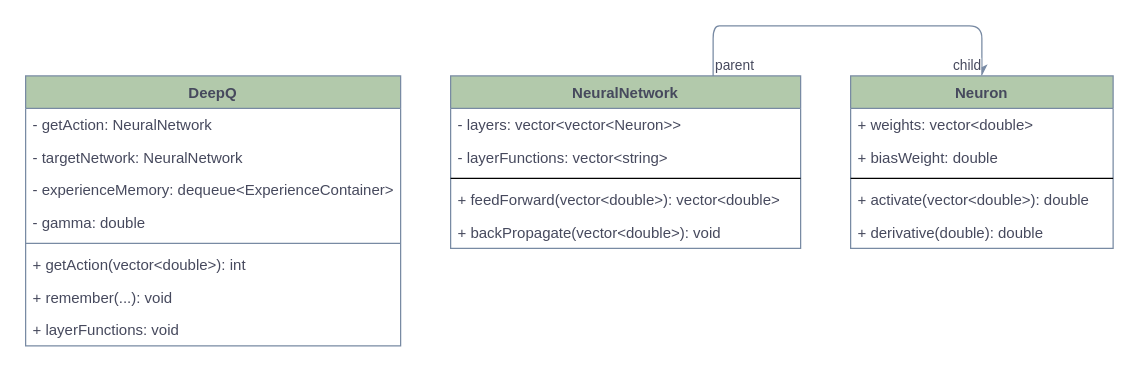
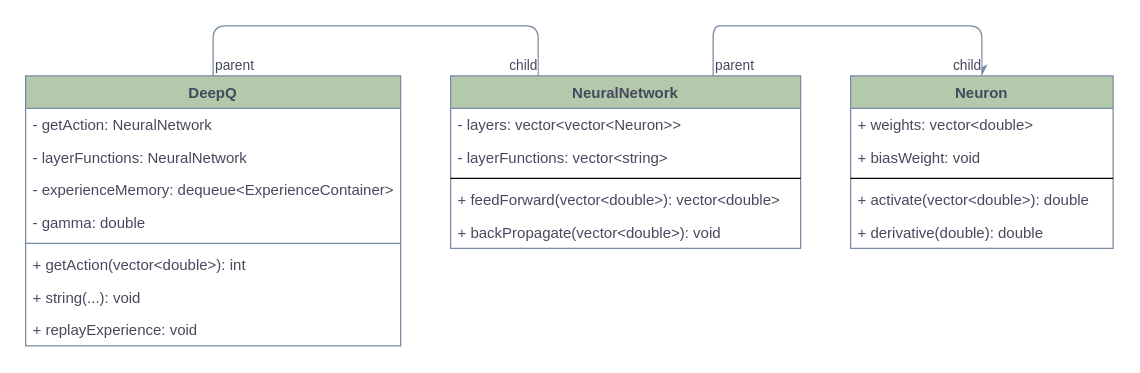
+ <mxCell id="17" value="" style="endArrow=none;html=1;edgeStyle=orthogonalEdgeStyle;rounded=1;sketch=0;fontColor=#46495D;strokeColor=#788AA3;fillColor=#B2C9AB;curved=0;exitX=0.5;exitY=0;exitDx=0;exitDy=0;entryX=0.25;entryY=0;entryDx=0;entryDy=0;" parent="1" source="2" target="11" edge="1"><mxGeometry relative="1" as="geometry"><mxPoint x="100" y="-30" as="sourcePoint" /><mxPoint x="260" y="-30" as="targetPoint" /><Array as="points"><mxPoint x="170" y="20" /><mxPoint x="430" y="20" /></Array></mxGeometry></mxCell>
+ <mxCell id="18" value="parent" style="edgeLabel;resizable=0;html=1;align=left;verticalAlign=bottom;rounded=0;sketch=0;fontColor=#46495D;strokeColor=#788AA3;fillColor=#B2C9AB;" parent="17" connectable="0" vertex="1"><mxGeometry x="-1" relative="1" as="geometry" /></mxCell>
+ <mxCell id="19" value="child" style="edgeLabel;resizable=0;html=1;align=right;verticalAlign=bottom;rounded=0;sketch=0;fontColor=#46495D;strokeColor=#788AA3;fillColor=#B2C9AB;" parent="17" connectable="0" vertex="1"><mxGeometry x="1" relative="1" as="geometry" /></mxCell>
- <mxCell id="4" value="- targetNetwork: NeuralNetwork" style="text;strokeColor=none;fillColor=none;align=left;verticalAlign=top;spacingLeft=4;spacingRight=4;overflow=hidden;rotatable=0;points=[[0,0.5],[1,0.5]];portConstraint=eastwest;rounded=0;sketch=0;fontColor=#46495D;" parent="2" vertex="1"><mxGeometry y="52" width="300" height="26" as="geometry" /></mxCell>
+ <mxCell id="4" value="- layerFunctions: NeuralNetwork" style="text;strokeColor=none;fillColor=none;align=left;verticalAlign=top;spacingLeft=4;spacingRight=4;overflow=hidden;rotatable=0;points=[[0,0.5],[1,0.5]];portConstraint=eastwest;rounded=0;sketch=0;fontColor=#46495D;" parent="2" vertex="1"><mxGeometry y="52" width="300" height="26" as="geometry" /></mxCell>
- <mxCell id="22" value="+ biasWeight: double" style="text;strokeColor=none;fillColor=none;align=left;verticalAlign=top;spacingLeft=4;spacingRight=4;overflow=hidden;rotatable=0;points=[[0,0.5],[1,0.5]];portConstraint=eastwest;rounded=0;sketch=0;fontColor=#46495D;" parent="20" vertex="1"><mxGeometry y="52" width="210" height="26" as="geometry" /></mxCell>
+ <mxCell id="22" value="+ biasWeight: void" style="text;strokeColor=none;fillColor=none;align=left;verticalAlign=top;spacingLeft=4;spacingRight=4;overflow=hidden;rotatable=0;points=[[0,0.5],[1,0.5]];portConstraint=eastwest;rounded=0;sketch=0;fontColor=#46495D;" parent="20" vertex="1"><mxGeometry y="52" width="210" height="26" as="geometry" /></mxCell>
- <mxCell id="9" value="+ remember(...): void" style="text;strokeColor=none;fillColor=none;align=left;verticalAlign=top;spacingLeft=4;spacingRight=4;overflow=hidden;rotatable=0;points=[[0,0.5],[1,0.5]];portConstraint=eastwest;rounded=0;sketch=0;fontColor=#46495D;" parent="2" vertex="1"><mxGeometry y="164" width="300" height="26" as="geometry" /></mxCell>
+ <mxCell id="9" value="+ string(...): void" style="text;strokeColor=none;fillColor=none;align=left;verticalAlign=top;spacingLeft=4;spacingRight=4;overflow=hidden;rotatable=0;points=[[0,0.5],[1,0.5]];portConstraint=eastwest;rounded=0;sketch=0;fontColor=#46495D;" parent="2" vertex="1"><mxGeometry y="164" width="300" height="26" as="geometry" /></mxCell>
- <mxCell id="10" value="+ layerFunctions: void" style="text;strokeColor=none;fillColor=none;align=left;verticalAlign=top;spacingLeft=4;spacingRight=4;overflow=hidden;rotatable=0;points=[[0,0.5],[1,0.5]];portConstraint=eastwest;rounded=0;sketch=0;fontColor=#46495D;" parent="2" vertex="1"><mxGeometry y="190" width="300" height="26" as="geometry" /></mxCell>
+ <mxCell id="10" value="+ replayExperience: void" style="text;strokeColor=none;fillColor=none;align=left;verticalAlign=top;spacingLeft=4;spacingRight=4;overflow=hidden;rotatable=0;points=[[0,0.5],[1,0.5]];portConstraint=eastwest;rounded=0;sketch=0;fontColor=#46495D;" parent="2" vertex="1"><mxGeometry y="190" width="300" height="26" as="geometry" /></mxCell>
